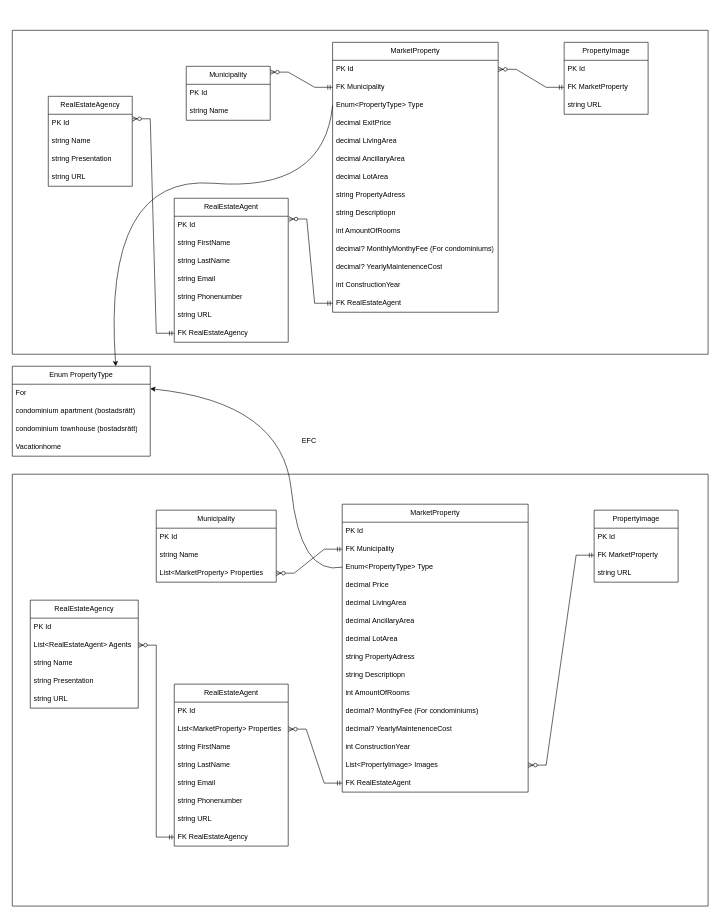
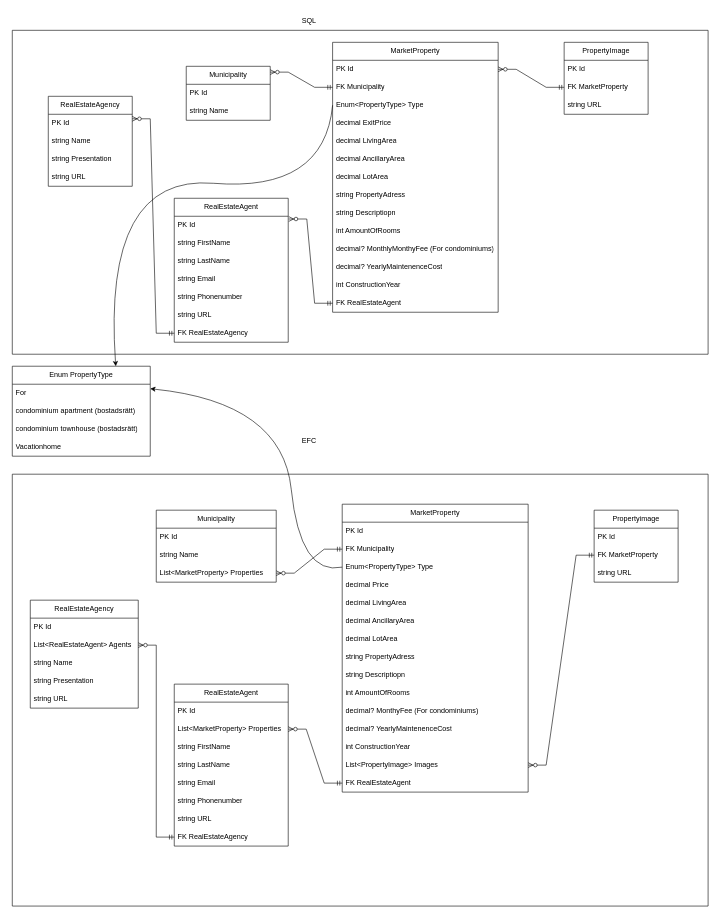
+ <mxCell id="86" value="SQL" style="text;html=1;align=center;verticalAlign=middle;whiteSpace=wrap;rounded=0;" vertex="1" parent="1"><mxGeometry x="485" y="20" width="60" height="30" as="geometry" /></mxCell>
